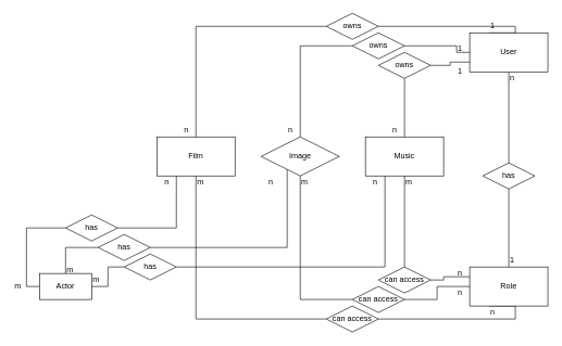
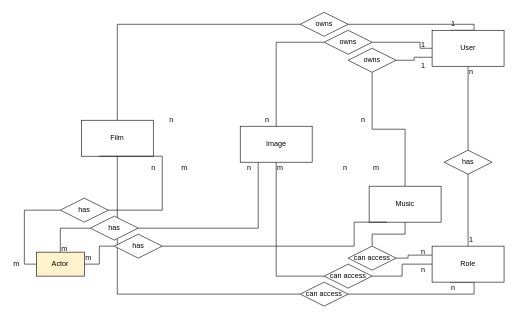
- <mxCell id="15" value="Film" style="rounded=0;whiteSpace=wrap;html=1;" parent="1" vertex="1"><mxGeometry x="240" y="210" width="120" height="60" as="geometry" /></mxCell>
+ <mxCell id="15" value="Film" style="rounded=0;whiteSpace=wrap;html=1;" parent="1" vertex="1"><mxGeometry x="135" y="200" width="120" height="60" as="geometry" /></mxCell>
- <mxCell id="16" value="Image" style="rhombus;whiteSpace=wrap;html=1;" parent="1" vertex="1"><mxGeometry x="400" y="210" width="120" height="60" as="geometry" /></mxCell>
+ <mxCell id="16" value="Image" style="rounded=0;whiteSpace=wrap;html=1;" parent="1" vertex="1"><mxGeometry x="400" y="210" width="120" height="60" as="geometry" /></mxCell>
- <mxCell id="17" value="Music" style="rounded=0;whiteSpace=wrap;html=1;" parent="1" vertex="1"><mxGeometry x="560" y="210" width="120" height="60" as="geometry" /></mxCell>
+ <mxCell id="17" value="Music" style="rounded=0;whiteSpace=wrap;html=1;" parent="1" vertex="1"><mxGeometry x="615" y="310" width="120" height="60" as="geometry" /></mxCell>
- <mxCell id="14" value="Actor" style="rounded=0;whiteSpace=wrap;html=1;" parent="1" vertex="1"><mxGeometry x="60" y="420" width="80" height="40" as="geometry" /></mxCell>
+ <mxCell id="14" value="Actor" style="rounded=0;whiteSpace=wrap;html=1;fillColor=#fff2cc;" parent="1" vertex="1"><mxGeometry x="60" y="420" width="80" height="40" as="geometry" /></mxCell>
